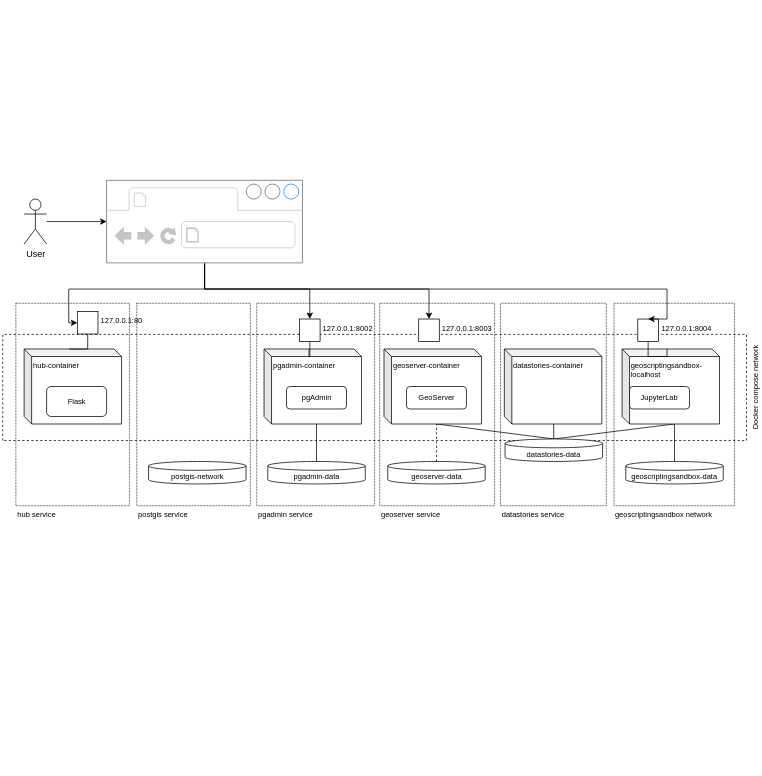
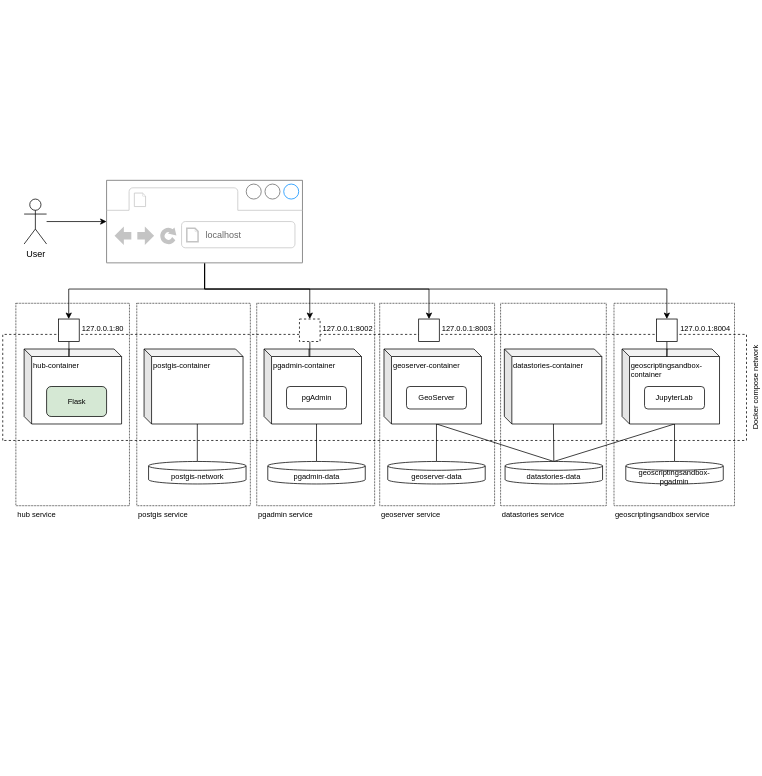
+ <mxCell id="34" value="&lt;font style=&quot;font-size: 12px;&quot;&gt;localhost&lt;/font&gt;" style="strokeWidth=1;shadow=0;dashed=0;align=center;html=1;shape=mxgraph.mockup.containers.anchor;rSize=0;fontSize=12;fontColor=#666666;align=left;labelBackgroundColor=none;fillColor=none;" parent="33" vertex="1"><mxGeometry x="130" y="60" width="80" height="26" as="geometry" /></mxCell>
- <mxCell id="28" value="127.0.0.1:80" style="fontStyle=0;labelPosition=right;verticalLabelPosition=middle;align=left;verticalAlign=top;spacingLeft=2;fontSize=10;html=1;" parent="1" vertex="1"><mxGeometry x="102.5" y="415" width="27.5" height="30" as="geometry" /></mxCell>
+ <mxCell id="28" value="127.0.0.1:80" style="fontStyle=0;labelPosition=right;verticalLabelPosition=middle;align=left;verticalAlign=top;spacingLeft=2;fontSize=10;html=1;" parent="1" vertex="1"><mxGeometry x="77.5" y="425" width="27.5" height="30" as="geometry" /></mxCell>
- <mxCell id="26" value="127.0.0.1:8002" style="fontStyle=0;labelPosition=right;verticalLabelPosition=middle;align=left;verticalAlign=top;spacingLeft=2;fontSize=10;html=1;" parent="1" vertex="1"><mxGeometry x="398.75" y="425" width="27.5" height="30" as="geometry" /></mxCell>
+ <mxCell id="26" value="127.0.0.1:8002" style="fontStyle=0;labelPosition=right;verticalLabelPosition=middle;align=left;verticalAlign=top;spacingLeft=2;fontSize=10;html=1;dashed=1;" parent="1" vertex="1"><mxGeometry x="398.75" y="425" width="27.5" height="30" as="geometry" /></mxCell>
- <mxCell id="23" value="127.0.0.1:8004" style="fontStyle=0;labelPosition=right;verticalLabelPosition=middle;align=left;verticalAlign=top;spacingLeft=2;fontSize=10;html=1;" parent="1" vertex="1"><mxGeometry x="850" y="425" width="27.5" height="30" as="geometry" /></mxCell>
+ <mxCell id="23" value="127.0.0.1:8004" style="fontStyle=0;labelPosition=right;verticalLabelPosition=middle;align=left;verticalAlign=top;spacingLeft=2;fontSize=10;html=1;" parent="1" vertex="1"><mxGeometry x="875" y="425" width="27.5" height="30" as="geometry" /></mxCell>
- <mxCell id="10" value="geoscriptingsandbox-localhost" style="shape=cube;whiteSpace=wrap;boundedLbl=1;backgroundOutline=1;darkOpacity=0.05;darkOpacity2=0.1;size=10;align=left;html=1;verticalAlign=top;fontSize=10;" parent="1" vertex="1"><mxGeometry x="829" y="465" width="130" height="100" as="geometry" /></mxCell>
+ <mxCell id="10" value="geoscriptingsandbox-container" style="shape=cube;whiteSpace=wrap;boundedLbl=1;backgroundOutline=1;darkOpacity=0.05;darkOpacity2=0.1;size=10;align=left;html=1;verticalAlign=top;fontSize=10;" parent="1" vertex="1"><mxGeometry x="829" y="465" width="130" height="100" as="geometry" /></mxCell>
+ <mxCell id="3" value="postgis-container" style="shape=cube;whiteSpace=wrap;boundedLbl=1;backgroundOutline=1;darkOpacity=0.05;darkOpacity2=0.1;size=10;align=left;html=1;verticalAlign=top;fontSize=10;" parent="1" vertex="1"><mxGeometry x="191.5" y="465" width="132" height="100" as="geometry" /></mxCell>
- <mxCell id="11" value="JupyterLab" style="rounded=1;whiteSpace=wrap;html=1;fontSize=10;" parent="1" vertex="1"><mxGeometry x="839" y="515" width="80" height="30" as="geometry" /></mxCell>
+ <mxCell id="11" value="JupyterLab" style="rounded=1;whiteSpace=wrap;html=1;fontSize=10;" parent="1" vertex="1"><mxGeometry x="859" y="515" width="80" height="30" as="geometry" /></mxCell>
- <mxCell id="13" value="Flask" style="rounded=1;whiteSpace=wrap;html=1;fontSize=10;" parent="1" vertex="1"><mxGeometry x="61.5" y="515" width="80" height="40" as="geometry" /></mxCell>
+ <mxCell id="13" value="Flask" style="rounded=1;whiteSpace=wrap;html=1;fontSize=10;fillColor=#d5e8d4;" parent="1" vertex="1"><mxGeometry x="61.5" y="515" width="80" height="40" as="geometry" /></mxCell>
+ <mxCell id="20" style="edgeStyle=orthogonalEdgeStyle;rounded=0;orthogonalLoop=1;jettySize=auto;html=1;entryX=0;entryY=0;entryDx=71;entryDy=100;entryPerimeter=0;fontSize=10;startArrow=none;startFill=0;endArrow=none;endFill=0;" parent="1" source="21" target="3" edge="1"><mxGeometry relative="1" as="geometry" /></mxCell>
- <mxCell id="16" style="edgeStyle=orthogonalEdgeStyle;rounded=0;orthogonalLoop=1;jettySize=auto;html=1;entryX=0;entryY=0;entryDx=70;entryDy=100;entryPerimeter=0;fontSize=10;startArrow=none;startFill=0;endArrow=none;endFill=0;dashed=1;" parent="1" source="17" target="7" edge="1"><mxGeometry relative="1" as="geometry" /></mxCell>
+ <mxCell id="16" style="edgeStyle=orthogonalEdgeStyle;rounded=0;orthogonalLoop=1;jettySize=auto;html=1;entryX=0;entryY=0;entryDx=70;entryDy=100;entryPerimeter=0;fontSize=10;startArrow=none;startFill=0;endArrow=none;endFill=0;" parent="1" source="17" target="7" edge="1"><mxGeometry relative="1" as="geometry" /></mxCell>
- <mxCell id="39" value="datastories-data" style="shape=cylinder3;whiteSpace=wrap;html=1;boundedLbl=1;backgroundOutline=1;size=5.882;fontSize=10;" parent="1" vertex="1"><mxGeometry x="673" y="585" width="130" height="30" as="geometry" /></mxCell>
+ <mxCell id="39" value="datastories-data" style="shape=cylinder3;whiteSpace=wrap;html=1;boundedLbl=1;backgroundOutline=1;size=5.882;fontSize=10;" parent="1" vertex="1"><mxGeometry x="673" y="615" width="130" height="30" as="geometry" /></mxCell>
- <mxCell id="15" value="geoscriptingsandbox-data" style="shape=cylinder3;whiteSpace=wrap;html=1;boundedLbl=1;backgroundOutline=1;size=5.882;fontSize=10;" parent="1" vertex="1"><mxGeometry x="834" y="615" width="130" height="30" as="geometry" /></mxCell>
+ <mxCell id="15" value="geoscriptingsandbox-pgadmin" style="shape=cylinder3;whiteSpace=wrap;html=1;boundedLbl=1;backgroundOutline=1;size=5.882;fontSize=10;" parent="1" vertex="1"><mxGeometry x="834" y="615" width="130" height="30" as="geometry" /></mxCell>
- <mxCell id="45" value="geoscriptingsandbox network" style="rounded=0;whiteSpace=wrap;html=1;fontSize=10;fillColor=none;align=left;verticalAlign=top;labelPosition=center;verticalLabelPosition=bottom;dashed=1;dashPattern=1 1;" vertex="1" parent="1"><mxGeometry x="818.25" y="404" width="160.75" height="270" as="geometry" /></mxCell>
+ <mxCell id="45" value="geoscriptingsandbox service" style="rounded=0;whiteSpace=wrap;html=1;fontSize=10;fillColor=none;align=left;verticalAlign=top;labelPosition=center;verticalLabelPosition=bottom;dashed=1;dashPattern=1 1;" vertex="1" parent="1"><mxGeometry x="818.25" y="404" width="160.75" height="270" as="geometry" /></mxCell>
